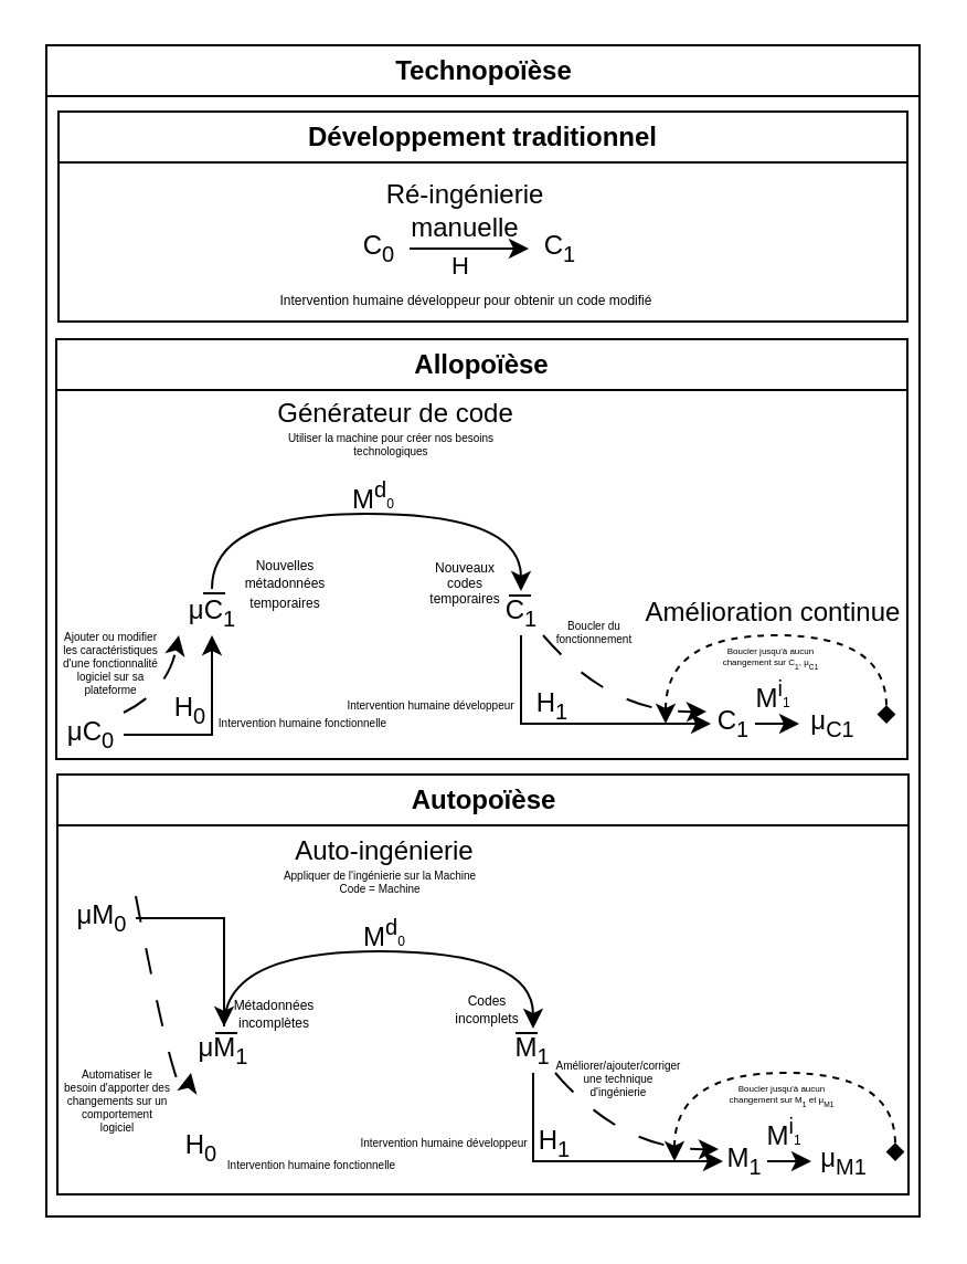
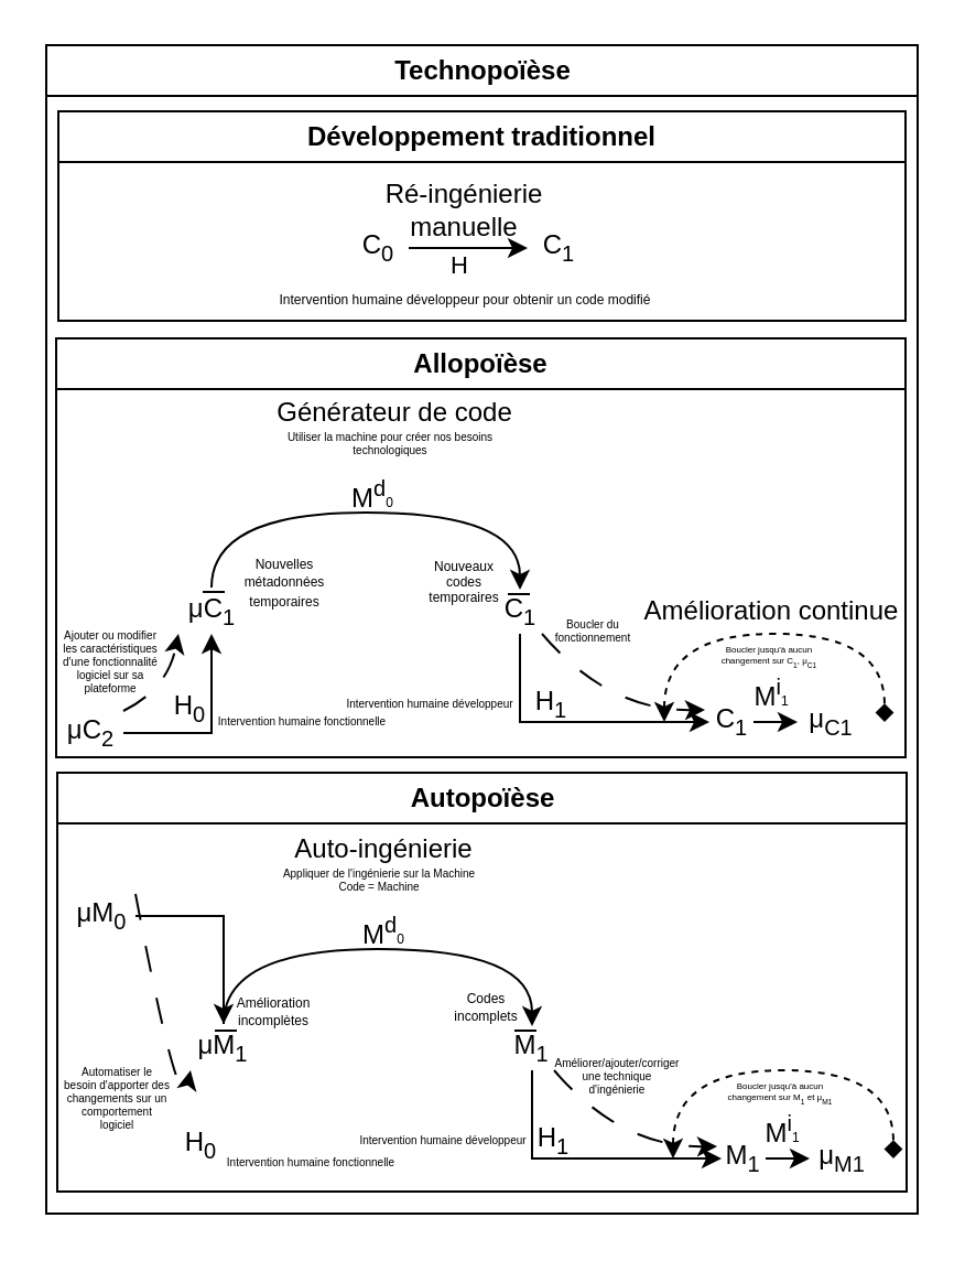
- <mxCell id="12" value="μC&lt;sub&gt;0&lt;/sub&gt;" style="text;html=1;strokeColor=none;fillColor=none;align=center;verticalAlign=middle;whiteSpace=wrap;rounded=0;" vertex="1" parent="2"><mxGeometry x="5" y="302" width="30" height="20" as="geometry" /></mxCell>
+ <mxCell id="12" value="μC&lt;sub&gt;2&lt;/sub&gt;" style="text;html=1;strokeColor=none;fillColor=none;align=center;verticalAlign=middle;whiteSpace=wrap;rounded=0;" vertex="1" parent="2"><mxGeometry x="5" y="302" width="30" height="20" as="geometry" /></mxCell>
- <mxCell id="53" value="&lt;div style=&quot;font-size: 6px;&quot;&gt;&lt;font style=&quot;font-size: 6px;&quot;&gt;Métadonnées&lt;/font&gt;&lt;/div&gt;&lt;div style=&quot;font-size: 6px;&quot;&gt;&lt;font style=&quot;font-size: 6px;&quot;&gt;incomplètes&lt;br style=&quot;font-size: 7px;&quot;&gt;&lt;/font&gt;&lt;/div&gt;" style="text;html=1;strokeColor=none;fillColor=none;align=center;verticalAlign=middle;whiteSpace=wrap;rounded=0;fontSize=7;" parent="2" vertex="1"><mxGeometry x="73" y="424" width="60" height="30" as="geometry" /></mxCell>
+ <mxCell id="53" value="&lt;div style=&quot;font-size: 6px;&quot;&gt;&lt;font style=&quot;font-size: 6px;&quot;&gt;Amélioration&lt;/font&gt;&lt;/div&gt;&lt;div style=&quot;font-size: 6px;&quot;&gt;&lt;font style=&quot;font-size: 6px;&quot;&gt;incomplètes&lt;br style=&quot;font-size: 7px;&quot;&gt;&lt;/font&gt;&lt;/div&gt;" style="text;html=1;strokeColor=none;fillColor=none;align=center;verticalAlign=middle;whiteSpace=wrap;rounded=0;fontSize=7;" parent="2" vertex="1"><mxGeometry x="73" y="424" width="60" height="30" as="geometry" /></mxCell>
